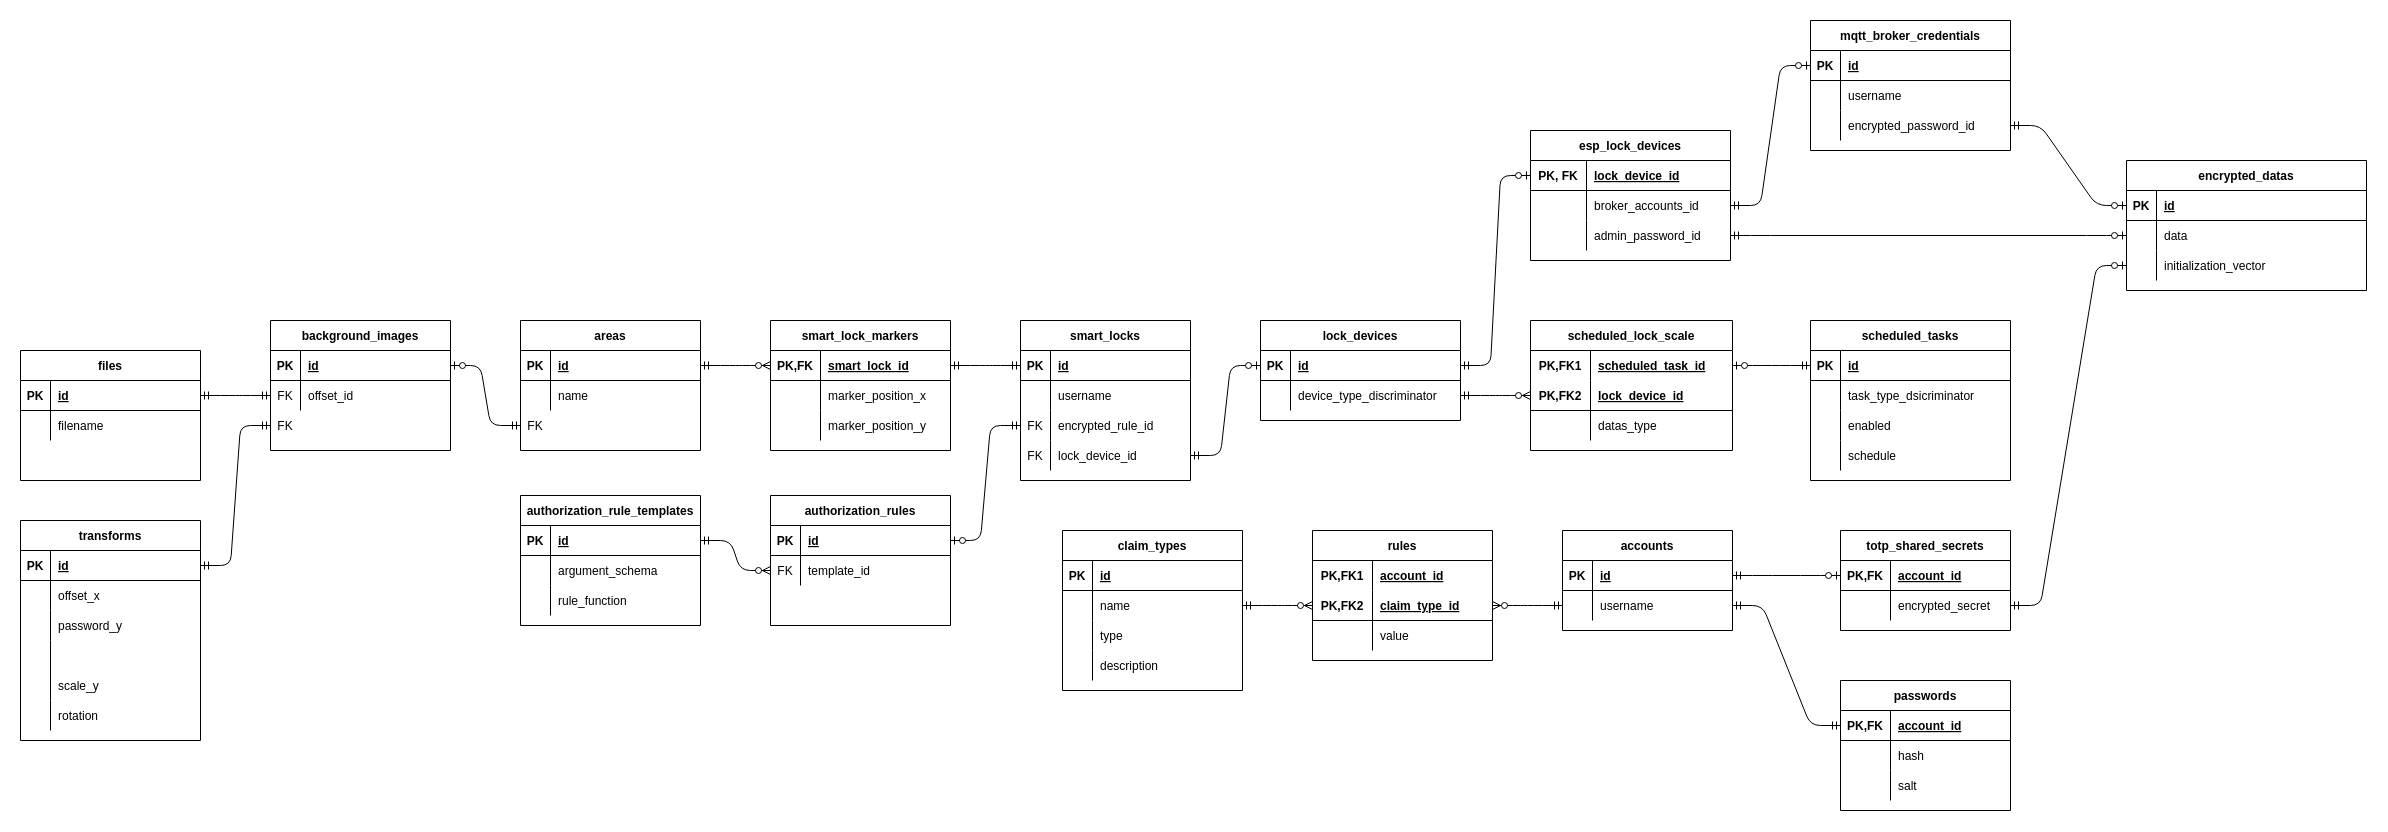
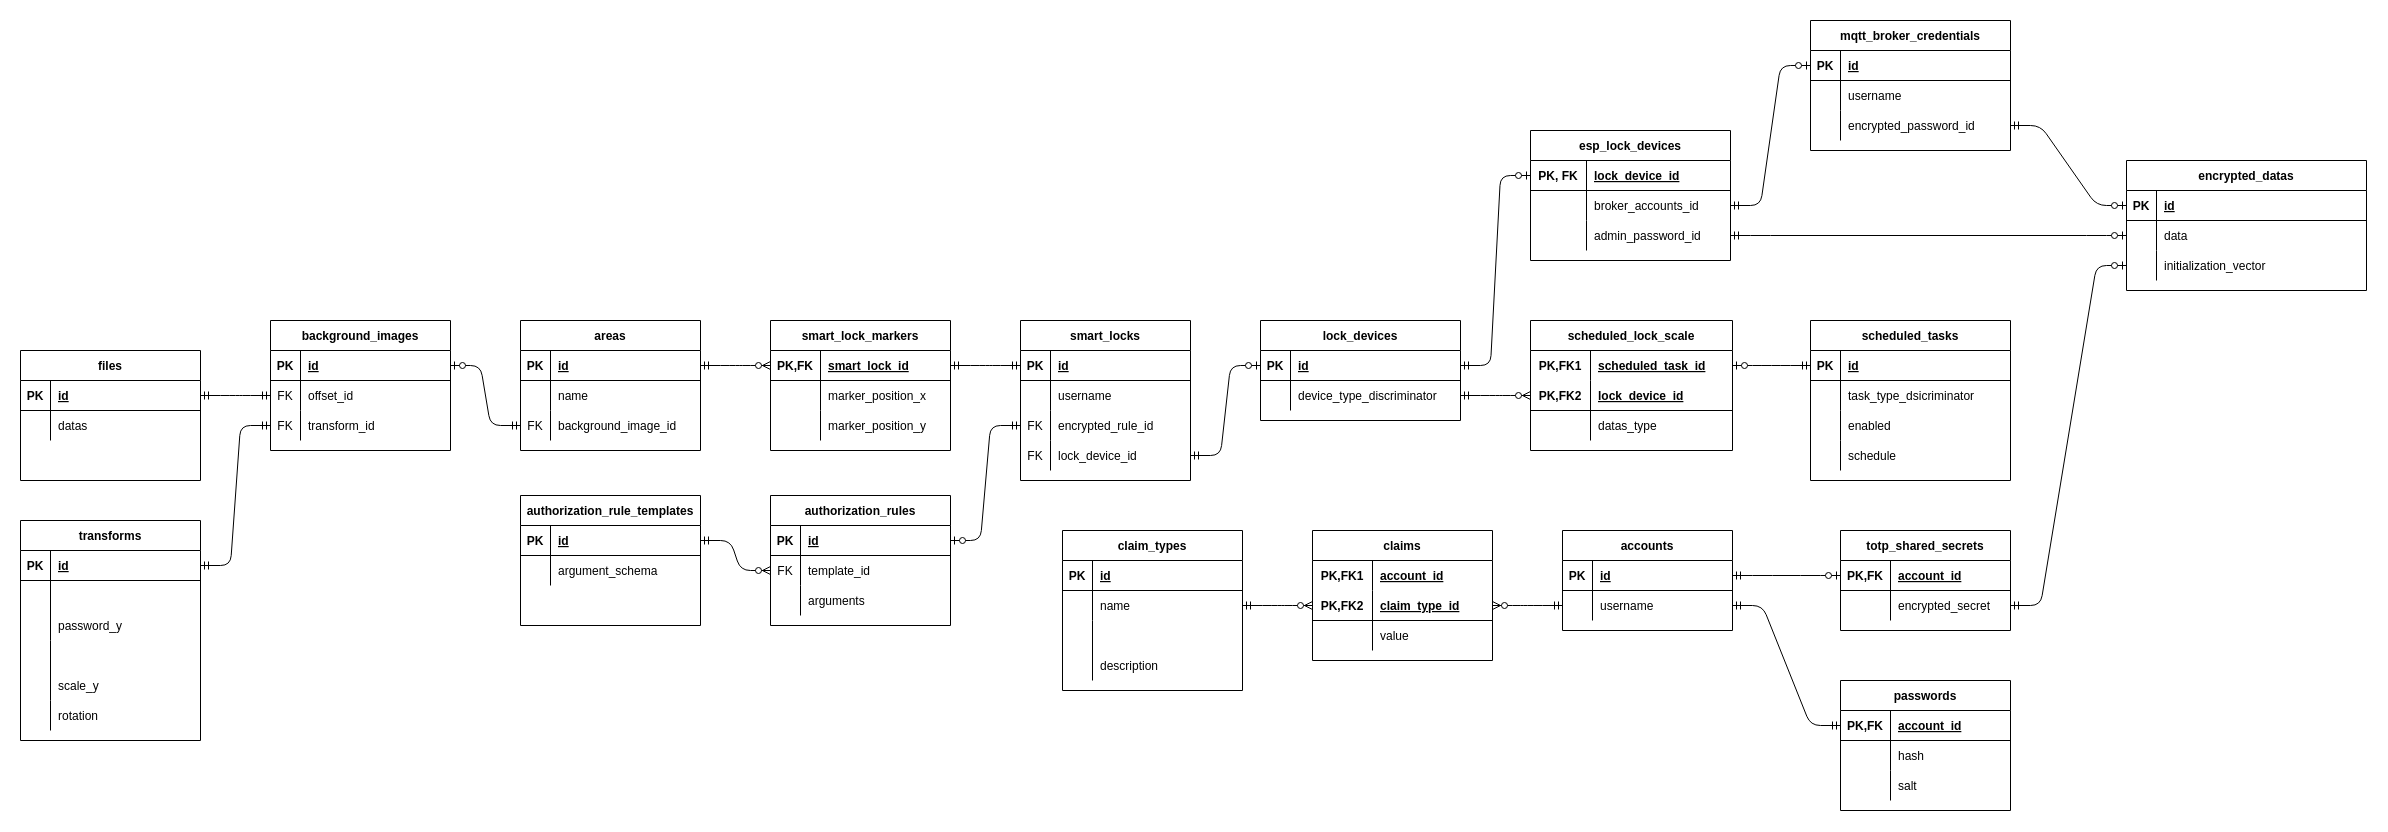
- <mxCell id="84" value="filename" style="shape=partialRectangle;connectable=0;fillColor=none;top=0;left=0;bottom=0;right=0;align=left;spacingLeft=6;overflow=hidden;" parent="82" vertex="1"><mxGeometry x="30" width="150" height="30" as="geometry"><mxRectangle width="150" height="30" as="alternateBounds" /></mxGeometry></mxCell>
+ <mxCell id="84" value="datas" style="shape=partialRectangle;connectable=0;fillColor=none;top=0;left=0;bottom=0;right=0;align=left;spacingLeft=6;overflow=hidden;" parent="82" vertex="1"><mxGeometry x="30" width="150" height="30" as="geometry"><mxRectangle width="150" height="30" as="alternateBounds" /></mxGeometry></mxCell>
+ <mxCell id="149" value="transform_id" style="shape=partialRectangle;connectable=0;fillColor=none;top=0;left=0;bottom=0;right=0;align=left;spacingLeft=6;overflow=hidden;" parent="147" vertex="1"><mxGeometry x="30" width="150" height="30" as="geometry"><mxRectangle width="150" height="30" as="alternateBounds" /></mxGeometry></mxCell>
+ <mxCell id="77" value="background_image_id" style="shape=partialRectangle;connectable=0;fillColor=none;top=0;left=0;bottom=0;right=0;align=left;spacingLeft=6;overflow=hidden;" parent="75" vertex="1"><mxGeometry x="30" width="150" height="30" as="geometry"><mxRectangle width="150" height="30" as="alternateBounds" /></mxGeometry></mxCell>
- <mxCell id="22" value="rules" style="shape=table;startSize=30;container=1;collapsible=1;childLayout=tableLayout;fixedRows=1;rowLines=0;fontStyle=1;align=center;resizeLast=1;" parent="1" vertex="1"><mxGeometry x="1312" y="530" width="180" height="130" as="geometry" /></mxCell>
+ <mxCell id="22" value="claims" style="shape=table;startSize=30;container=1;collapsible=1;childLayout=tableLayout;fixedRows=1;rowLines=0;fontStyle=1;align=center;resizeLast=1;" parent="1" vertex="1"><mxGeometry x="1312" y="530" width="180" height="130" as="geometry" /></mxCell>
- <mxCell id="156" value="offset_x" style="shape=partialRectangle;connectable=0;fillColor=none;top=0;left=0;bottom=0;right=0;align=left;spacingLeft=6;overflow=hidden;" parent="154" vertex="1"><mxGeometry x="30" width="150" height="30" as="geometry"><mxRectangle width="150" height="30" as="alternateBounds" /></mxGeometry></mxCell>
- <mxCell id="54" value="rule_function" style="shape=partialRectangle;connectable=0;fillColor=none;top=0;left=0;bottom=0;right=0;align=left;spacingLeft=6;overflow=hidden;" parent="52" vertex="1"><mxGeometry x="30" width="150" height="30" as="geometry"><mxRectangle width="150" height="30" as="alternateBounds" /></mxGeometry></mxCell>
+ <mxCell id="187" value="arguments" style="shape=partialRectangle;connectable=0;fillColor=none;top=0;left=0;bottom=0;right=0;align=left;spacingLeft=6;overflow=hidden;" parent="185" vertex="1"><mxGeometry x="30" width="150" height="30" as="geometry"><mxRectangle width="150" height="30" as="alternateBounds" /></mxGeometry></mxCell>
- <mxCell id="18" value="type" style="shape=partialRectangle;connectable=0;fillColor=none;top=0;left=0;bottom=0;right=0;align=left;spacingLeft=6;overflow=hidden;" parent="16" vertex="1"><mxGeometry x="30" width="150" height="30" as="geometry"><mxRectangle width="150" height="30" as="alternateBounds" /></mxGeometry></mxCell>
